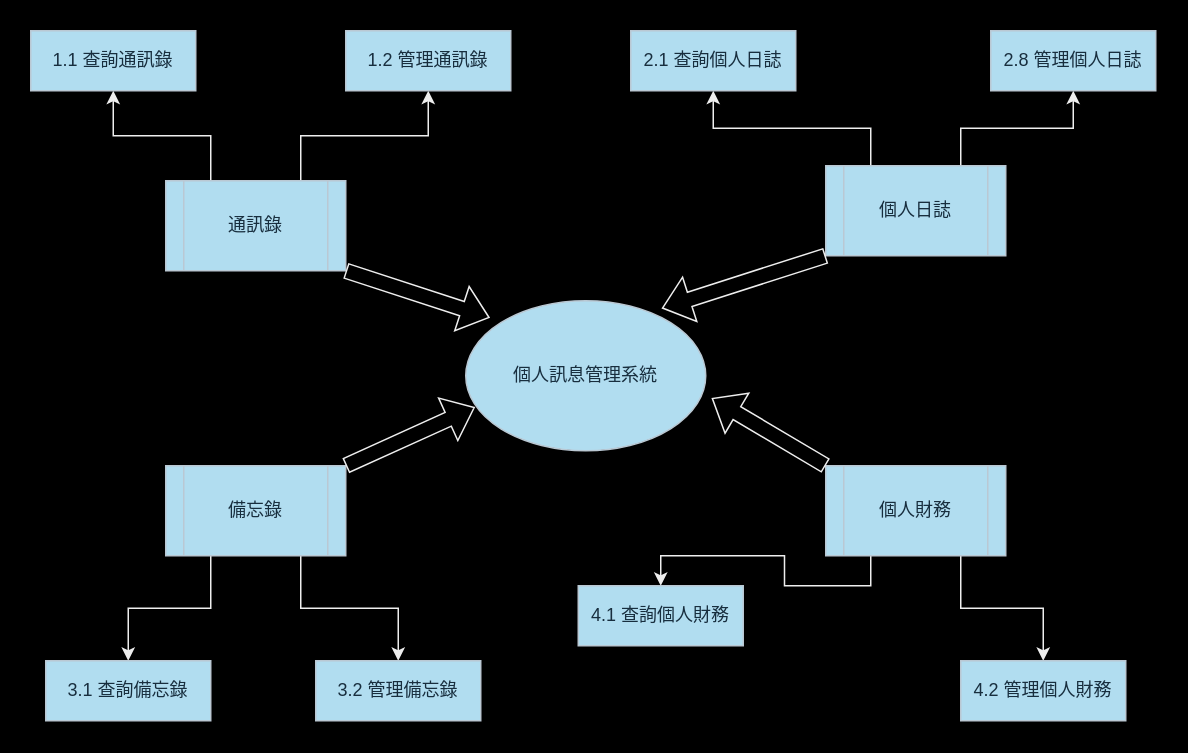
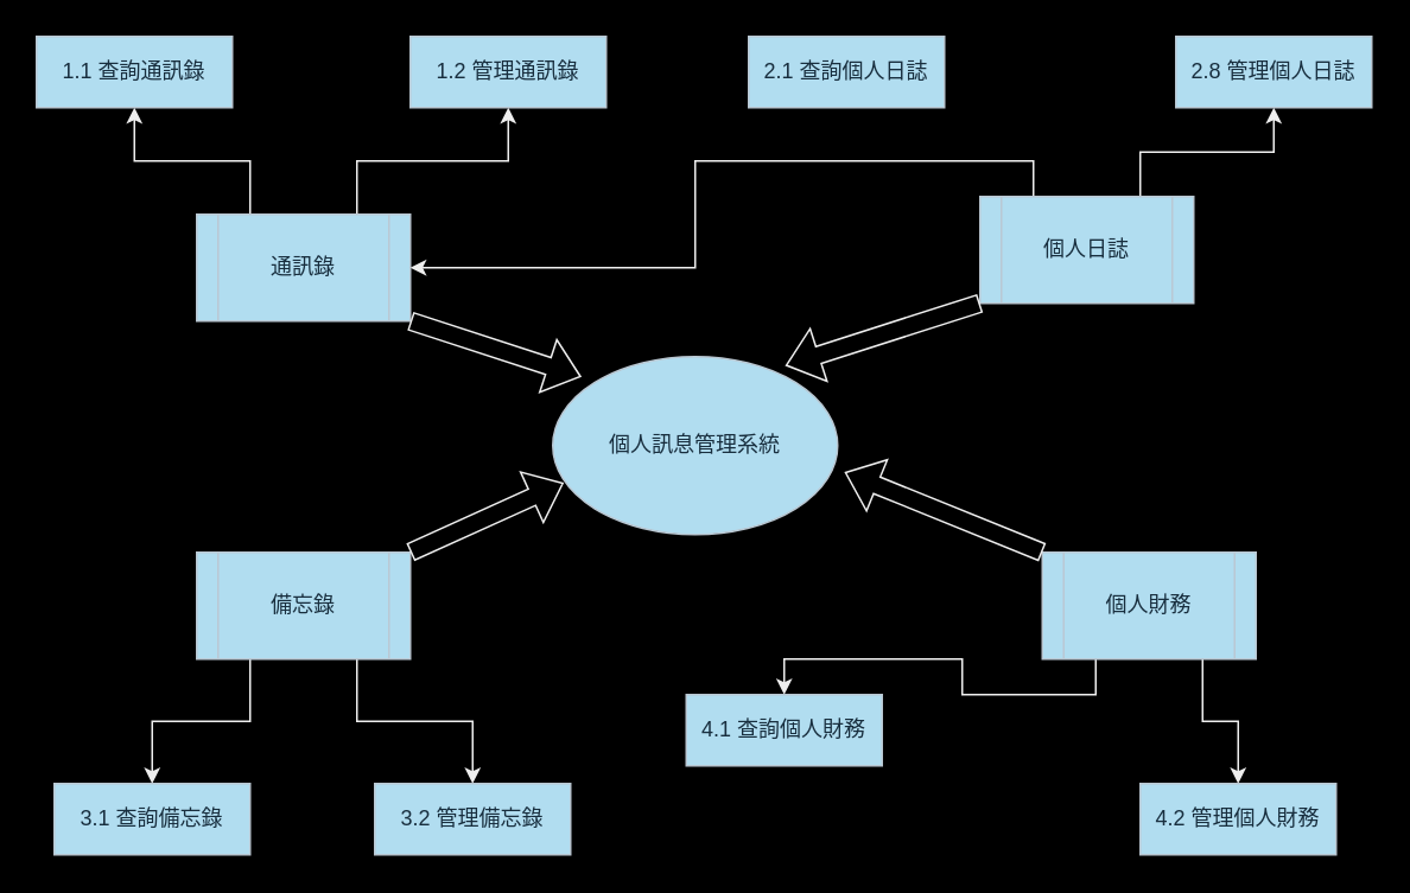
- <mxCell id="9" style="edgeStyle=orthogonalEdgeStyle;rounded=0;orthogonalLoop=1;jettySize=auto;html=1;exitX=0.25;exitY=0;exitDx=0;exitDy=0;entryX=0.5;entryY=1;entryDx=0;entryDy=0;labelBackgroundColor=none;strokeColor=#EEEEEE;fontColor=default;" edge="1" parent="1" source="11" target="21"><mxGeometry relative="1" as="geometry" /></mxCell>
+ <mxCell id="9" style="edgeStyle=orthogonalEdgeStyle;rounded=0;orthogonalLoop=1;jettySize=auto;html=1;exitX=0.25;exitY=0;exitDx=0;exitDy=0;labelBackgroundColor=none;strokeColor=#EEEEEE;fontColor=default;" edge="1" parent="1" source="11" target="5"><mxGeometry relative="1" as="geometry" /></mxCell>
- <mxCell id="14" value="個人財務" style="shape=process;whiteSpace=wrap;html=1;backgroundOutline=1;labelBackgroundColor=none;fillColor=#B1DDF0;strokeColor=#BAC8D3;fontColor=#182E3E;" vertex="1" parent="1"><mxGeometry x="550" y="310" width="120" height="60" as="geometry" /></mxCell>
+ <mxCell id="14" value="個人財務" style="shape=process;whiteSpace=wrap;html=1;backgroundOutline=1;labelBackgroundColor=none;fillColor=#B1DDF0;strokeColor=#BAC8D3;fontColor=#182E3E;" vertex="1" parent="1"><mxGeometry x="585" y="310" width="120" height="60" as="geometry" /></mxCell>
